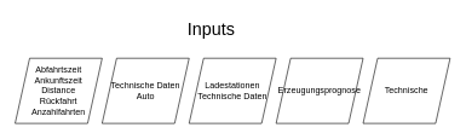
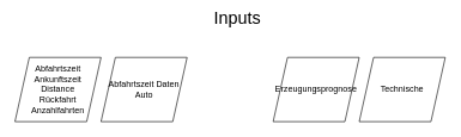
- <mxCell id="7" value="&lt;font style=&quot;font-size: 24px;&quot;&gt;Inputs&lt;/font&gt;" style="text;html=1;align=center;verticalAlign=middle;resizable=0;points=[];autosize=1;strokeColor=none;fillColor=none;" vertex="1" parent="1"><mxGeometry x="245" y="20" width="90" height="40" as="geometry" /></mxCell>
+ <mxCell id="7" value="&lt;font style=&quot;font-size: 24px;&quot;&gt;Inputs&lt;/font&gt;" style="text;html=1;align=center;verticalAlign=middle;resizable=0;points=[];autosize=1;strokeColor=none;fillColor=none;" vertex="1" parent="1"><mxGeometry x="285" y="5" width="90" height="40" as="geometry" /></mxCell>
- <mxCell id="3" value="Technische Daten Auto" style="shape=parallelogram;perimeter=parallelogramPerimeter;whiteSpace=wrap;html=1;fixedSize=1;" vertex="1" parent="1"><mxGeometry x="140" y="80" width="120" height="90" as="geometry" /></mxCell>
+ <mxCell id="3" value="Abfahrtszeit Daten Auto" style="shape=parallelogram;perimeter=parallelogramPerimeter;whiteSpace=wrap;html=1;fixedSize=1;" vertex="1" parent="1"><mxGeometry x="140" y="80" width="120" height="90" as="geometry" /></mxCell>
- <mxCell id="4" value="Ladestationen Technische Daten" style="shape=parallelogram;perimeter=parallelogramPerimeter;whiteSpace=wrap;html=1;fixedSize=1;" vertex="1" parent="1"><mxGeometry x="260" y="80" width="120" height="90" as="geometry" /></mxCell>
